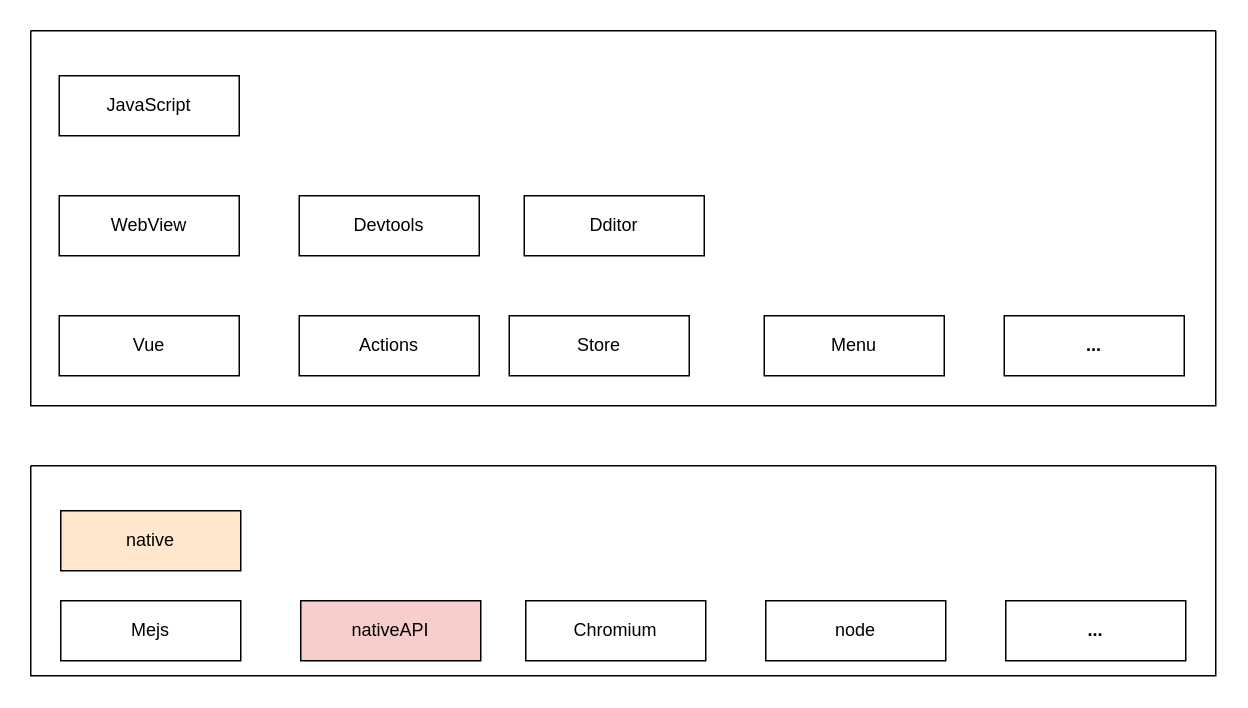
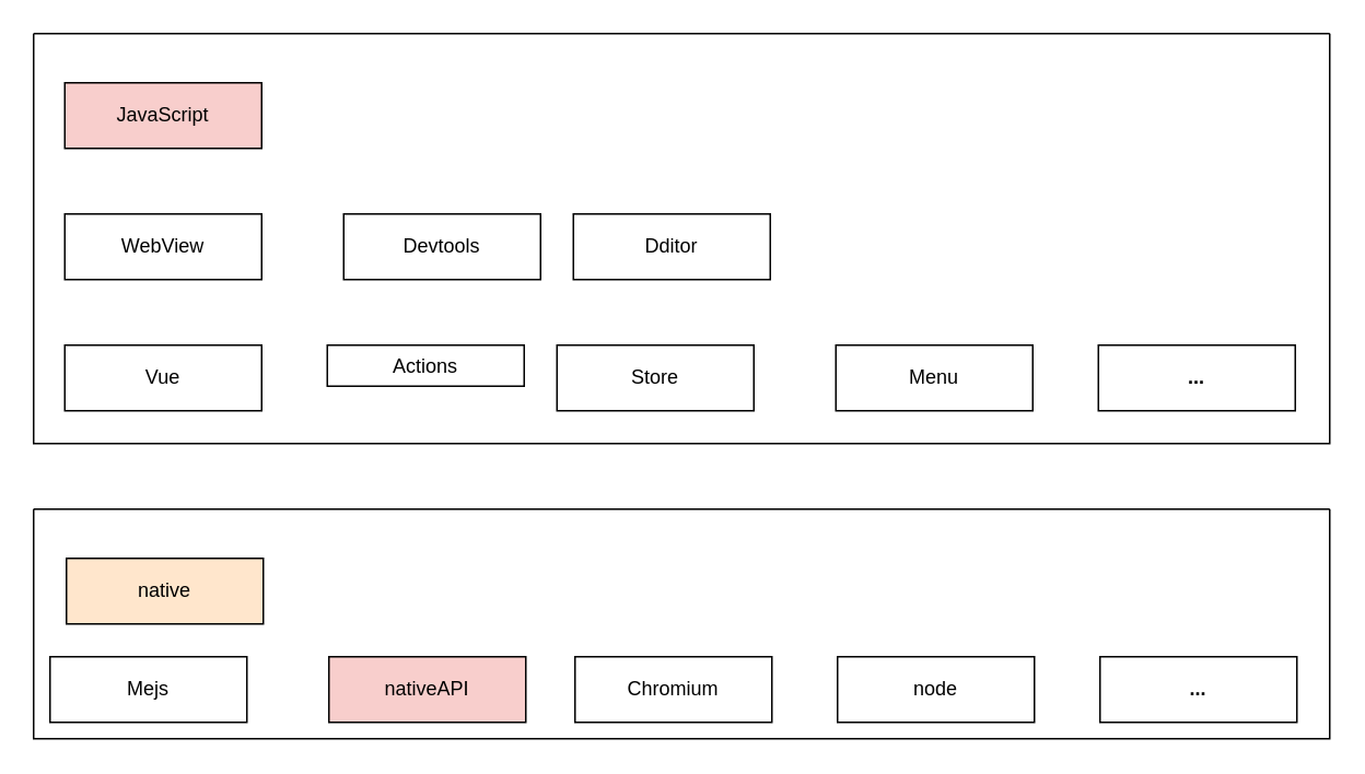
- <mxCell id="8" value="JavaScript" style="rounded=0;whiteSpace=wrap;html=1;" parent="2" vertex="1"><mxGeometry x="19" y="30" width="120" height="40" as="geometry" /></mxCell>
+ <mxCell id="8" value="JavaScript" style="rounded=0;whiteSpace=wrap;html=1;fillColor=#f8cecc;" parent="2" vertex="1"><mxGeometry x="19" y="30" width="120" height="40" as="geometry" /></mxCell>
- <mxCell id="10" value="Devtools" style="rounded=0;whiteSpace=wrap;html=1;" parent="2" vertex="1"><mxGeometry x="179" y="110" width="120" height="40" as="geometry" /></mxCell>
+ <mxCell id="10" value="Devtools" style="rounded=0;whiteSpace=wrap;html=1;" parent="2" vertex="1"><mxGeometry x="189" y="110" width="120" height="40" as="geometry" /></mxCell>
- <mxCell id="7" value="Actions" style="rounded=0;whiteSpace=wrap;html=1;" parent="2" vertex="1"><mxGeometry x="179" y="190" width="120" height="40" as="geometry" /></mxCell>
+ <mxCell id="7" value="Actions" style="rounded=0;whiteSpace=wrap;html=1;" parent="2" vertex="1"><mxGeometry x="179" y="190" width="120" height="25" as="geometry" /></mxCell>
- <mxCell id="13" value="Mejs" style="rounded=0;whiteSpace=wrap;html=1;" parent="12" vertex="1"><mxGeometry x="20" y="90" width="120" height="40" as="geometry" /></mxCell>
+ <mxCell id="13" value="Mejs" style="rounded=0;whiteSpace=wrap;html=1;" parent="12" vertex="1"><mxGeometry x="10" y="90" width="120" height="40" as="geometry" /></mxCell>
